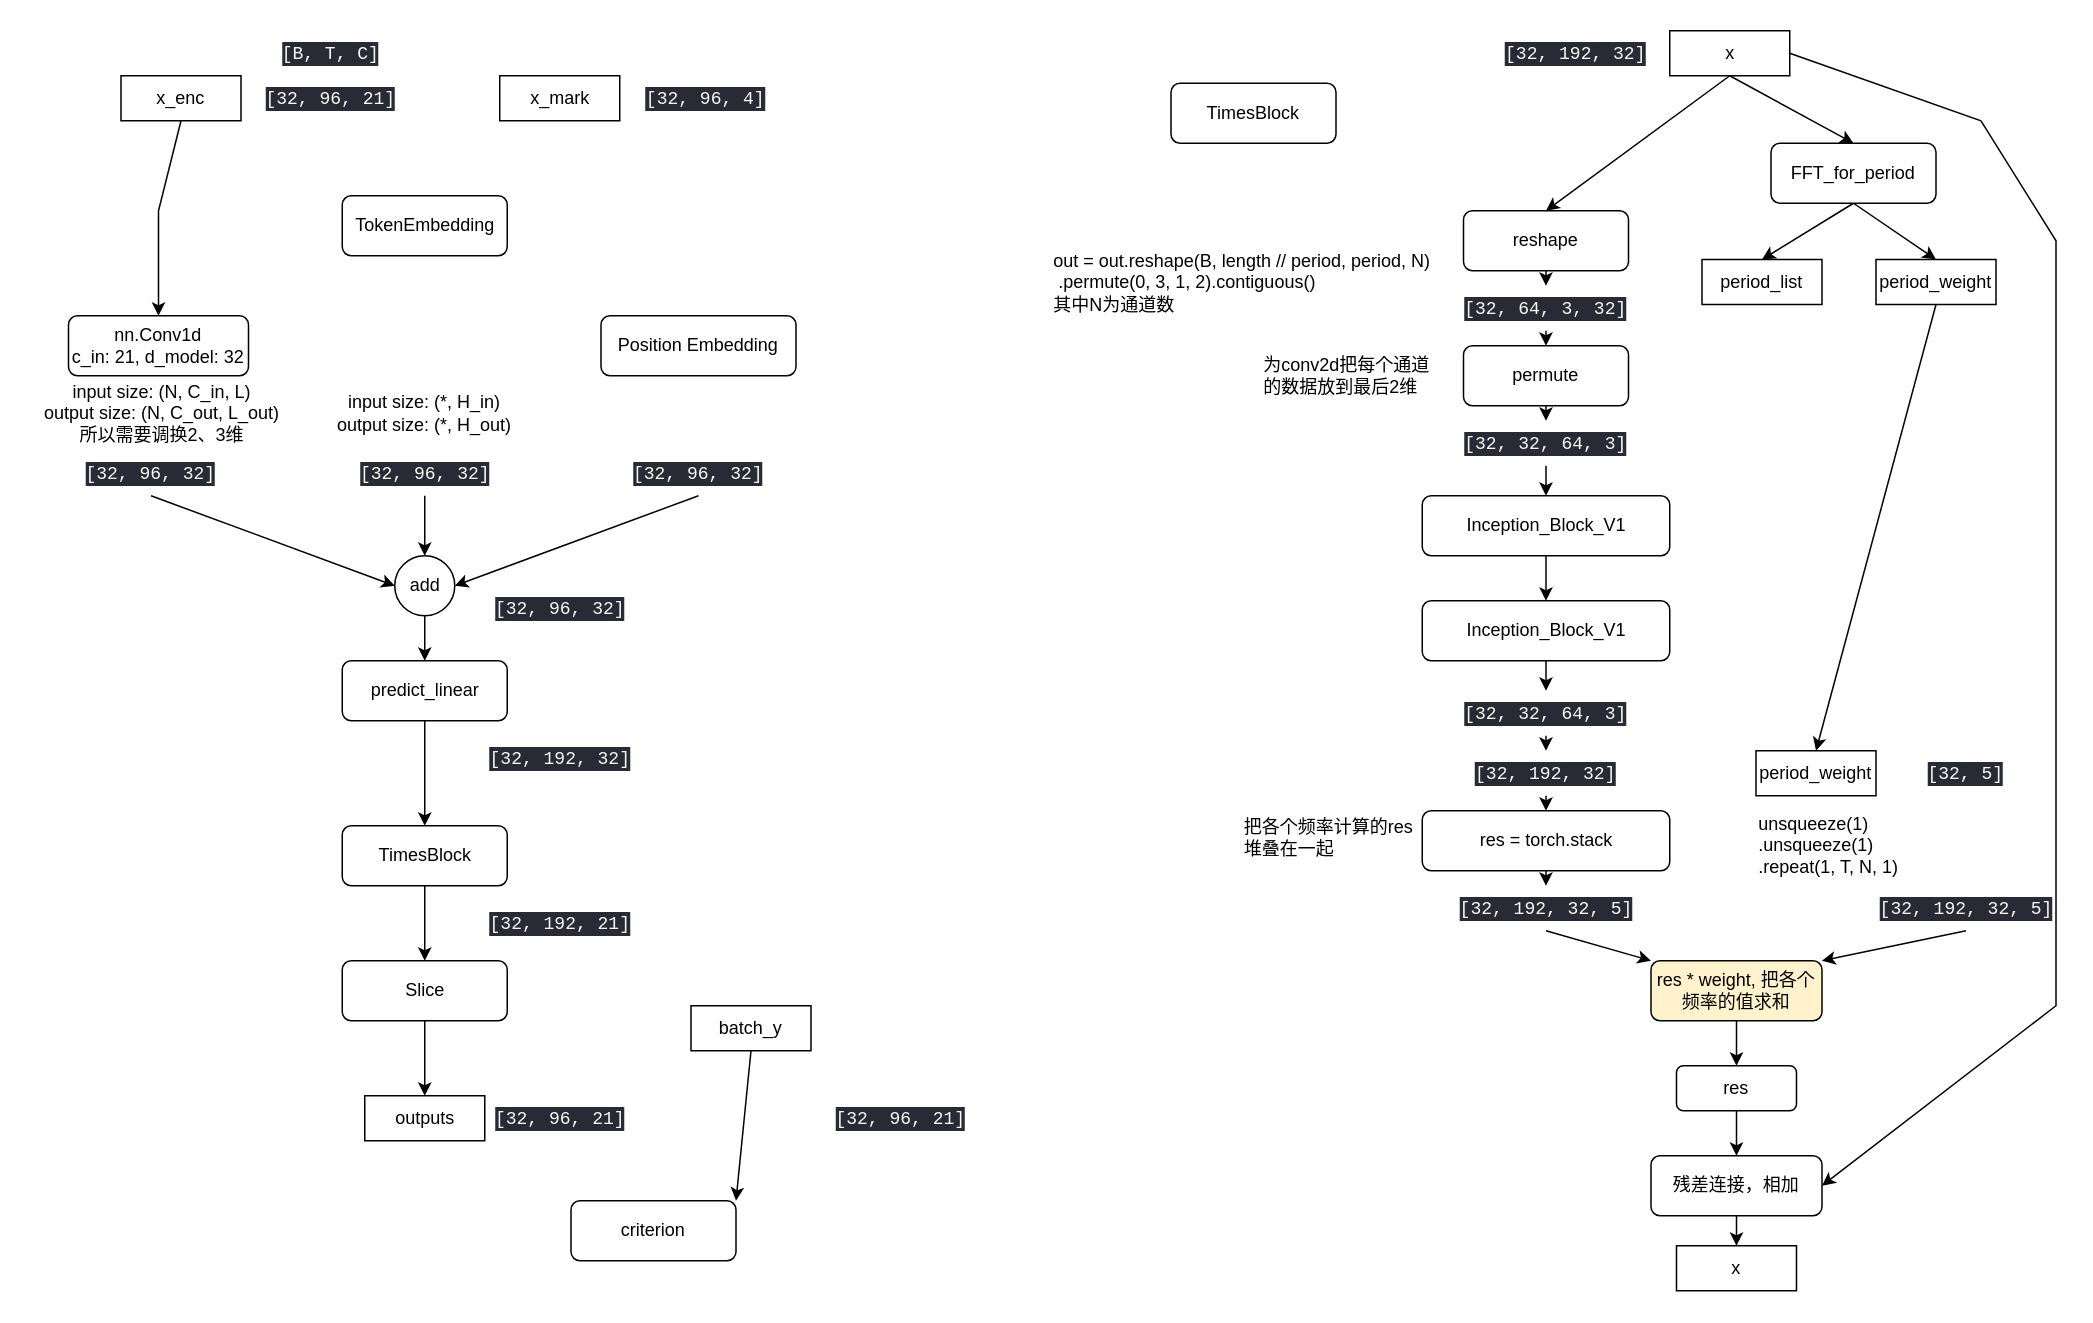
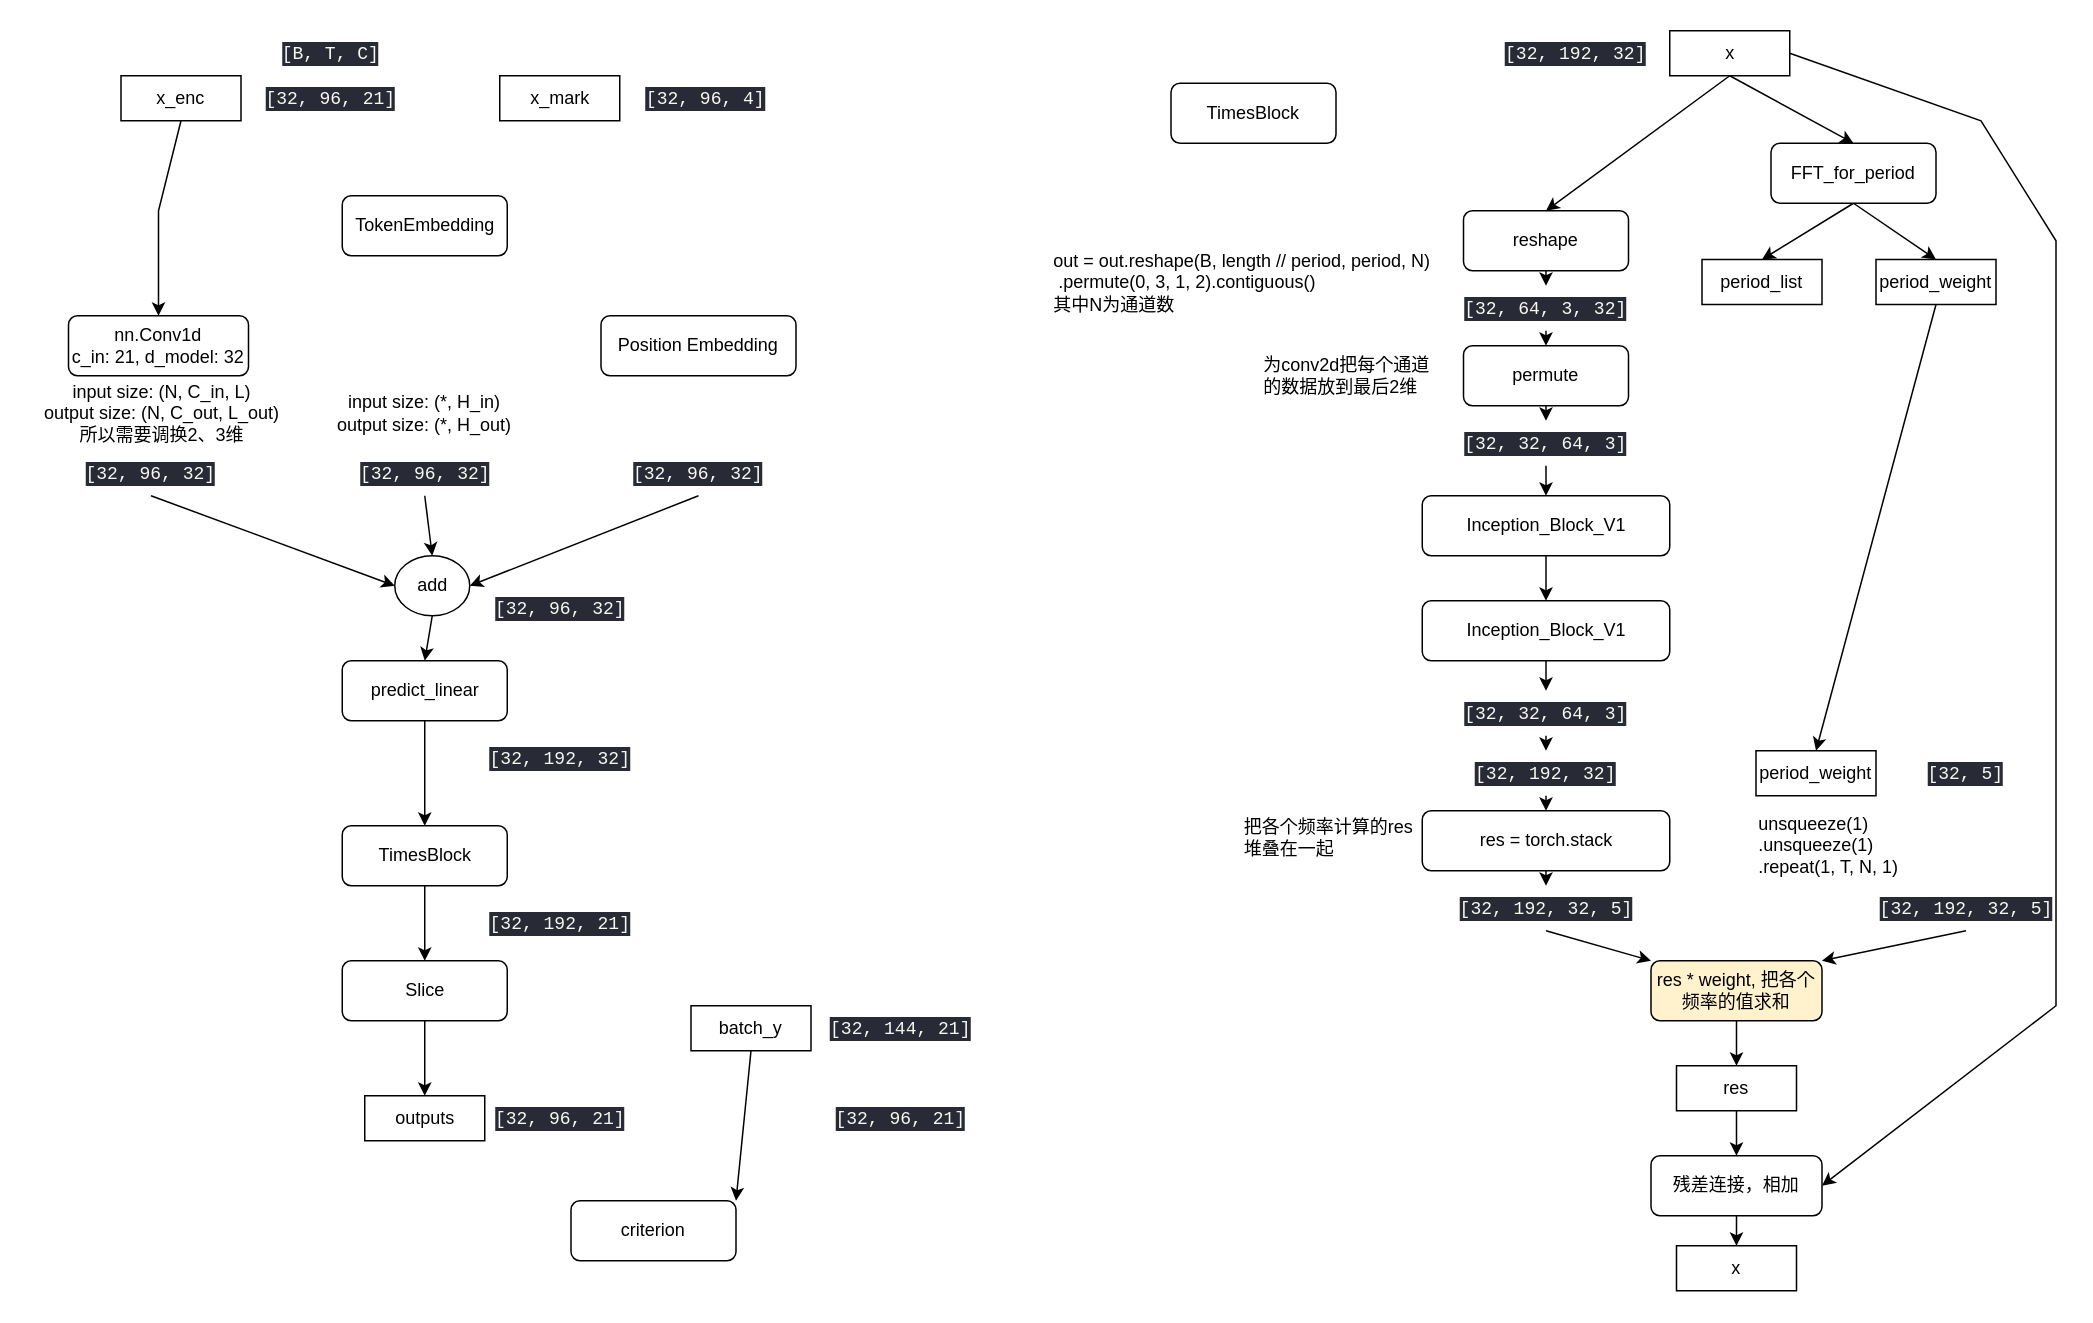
- <mxCell id="20" value="add" style="ellipse;whiteSpace=wrap;html=1;aspect=fixed;" vertex="1" parent="1"><mxGeometry x="262.5" y="370" width="40" height="40" as="geometry" /></mxCell>
+ <mxCell id="20" value="add" style="ellipse;whiteSpace=wrap;html=1;aspect=fixed;" vertex="1" parent="1"><mxGeometry x="262.5" y="370" width="50" height="40" as="geometry" /></mxCell>
+ <mxCell id="34" value="&lt;div style=&quot;color: rgb(248, 248, 242); background-color: rgb(40, 42, 54); font-family: &amp;quot;JetBrains Mono&amp;quot;, Consolas, &amp;quot;Courier New&amp;quot;, monospace; line-height: 16px;&quot;&gt;[32, 144, 21]&lt;/div&gt;" style="text;html=1;strokeColor=none;fillColor=none;align=center;verticalAlign=middle;whiteSpace=wrap;rounded=0;" vertex="1" parent="1"><mxGeometry x="550" y="670" width="100" height="30" as="geometry" /></mxCell>
- <mxCell id="70" value="res" style="whiteSpace=wrap;html=1;rounded=1;" vertex="1" parent="1"><mxGeometry x="1117" y="710" width="80" height="30" as="geometry" /></mxCell>
+ <mxCell id="70" value="res" style="rounded=0;whiteSpace=wrap;html=1;" vertex="1" parent="1"><mxGeometry x="1117" y="710" width="80" height="30" as="geometry" /></mxCell>
